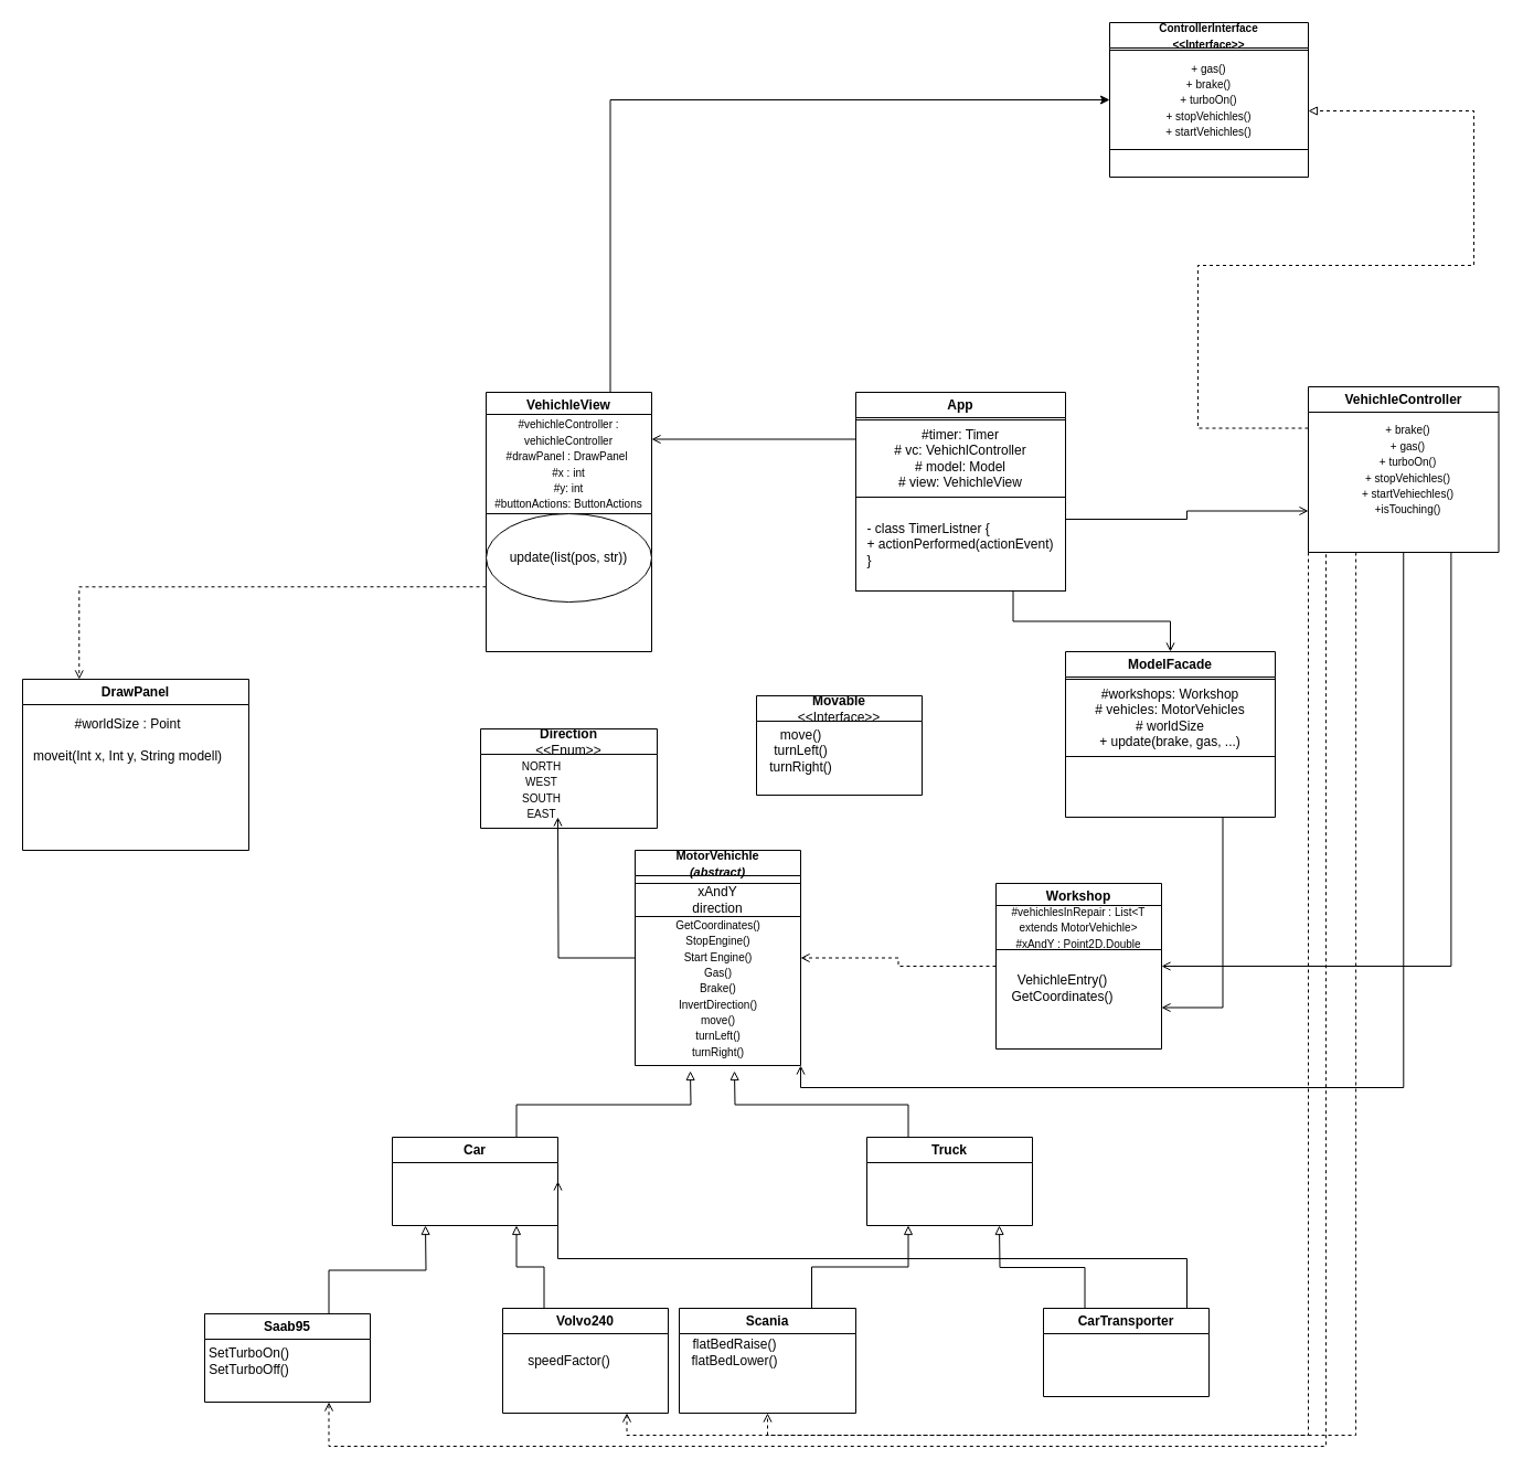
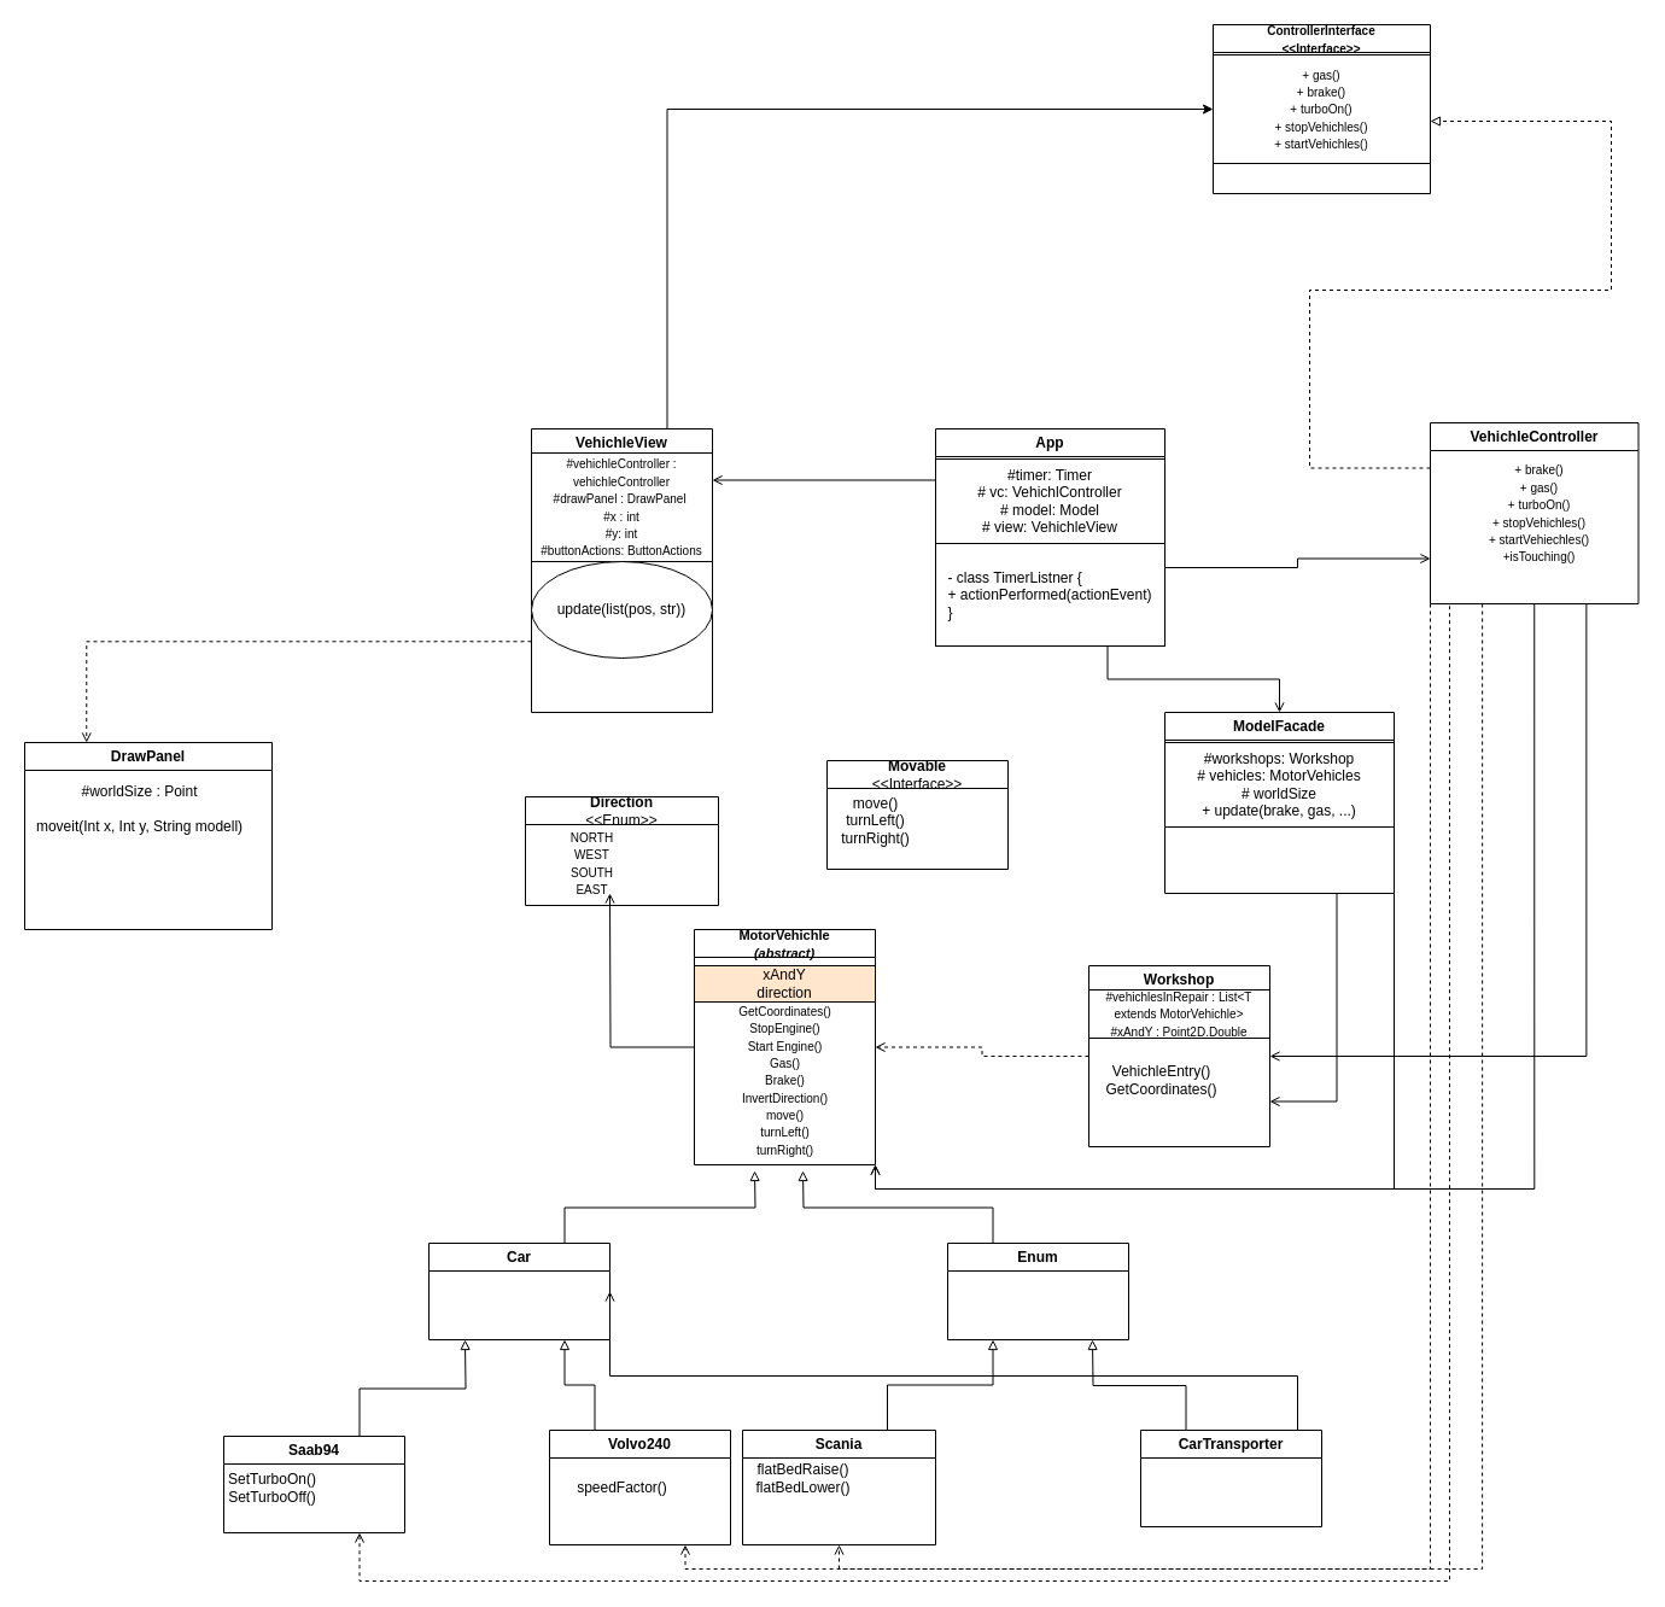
- <mxCell id="18" value="xAndY&lt;div&gt;direction&lt;/div&gt;" style="rounded=0;whiteSpace=wrap;html=1;" parent="16" vertex="1"><mxGeometry y="30" width="150" height="30" as="geometry" /></mxCell>
+ <mxCell id="18" value="xAndY&lt;div&gt;direction&lt;/div&gt;" style="rounded=0;whiteSpace=wrap;html=1;fillColor=#ffe6cc;" parent="16" vertex="1"><mxGeometry y="30" width="150" height="30" as="geometry" /></mxCell>
+ <mxCell id="53" style="edgeStyle=orthogonalEdgeStyle;rounded=0;orthogonalLoop=1;jettySize=auto;html=1;exitX=1;exitY=1;exitDx=0;exitDy=0;entryX=1;entryY=1;entryDx=0;entryDy=0;endArrow=open;endFill=0;" parent="1" source="55" target="16" edge="1"><mxGeometry relative="1" as="geometry" /></mxCell>
- <mxCell id="28" value="Truck" style="swimlane;whiteSpace=wrap;html=1;" parent="1" vertex="1"><mxGeometry x="785" y="1030" width="150" height="80" as="geometry" /></mxCell>
+ <mxCell id="28" value="Enum" style="swimlane;whiteSpace=wrap;html=1;" parent="1" vertex="1"><mxGeometry x="785" y="1030" width="150" height="80" as="geometry" /></mxCell>
- <mxCell id="22" value="Saab95" style="swimlane;whiteSpace=wrap;html=1;" parent="1" vertex="1"><mxGeometry x="185" y="1190" width="150" height="80" as="geometry" /></mxCell>
+ <mxCell id="22" value="Saab94" style="swimlane;whiteSpace=wrap;html=1;" parent="1" vertex="1"><mxGeometry x="185" y="1190" width="150" height="80" as="geometry" /></mxCell>
